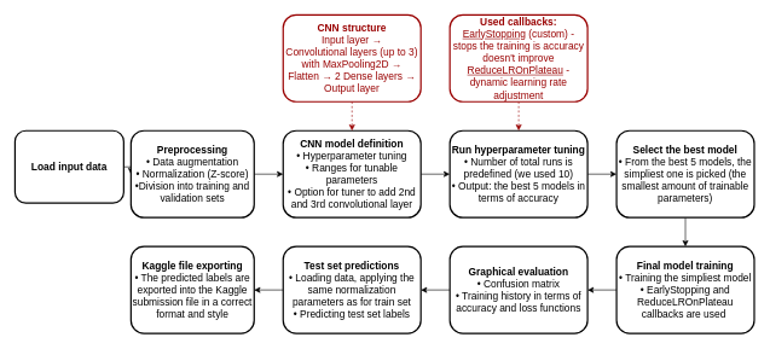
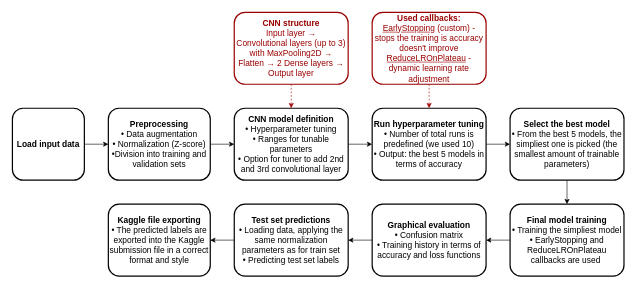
- <mxCell id="3" value="&lt;b&gt;Load input data&lt;/b&gt;" style="rounded=1;whiteSpace=wrap;html=1;strokeWidth=2;fontSize=14;" parent="1" vertex="1"><mxGeometry x="20" y="180" width="150" height="100" as="geometry" /></mxCell>
+ <mxCell id="3" value="&lt;b&gt;Load input data&lt;/b&gt;" style="rounded=1;whiteSpace=wrap;html=1;strokeWidth=2;fontSize=14;" parent="1" vertex="1"><mxGeometry x="20" y="180" width="120" height="120" as="geometry" /></mxCell>
